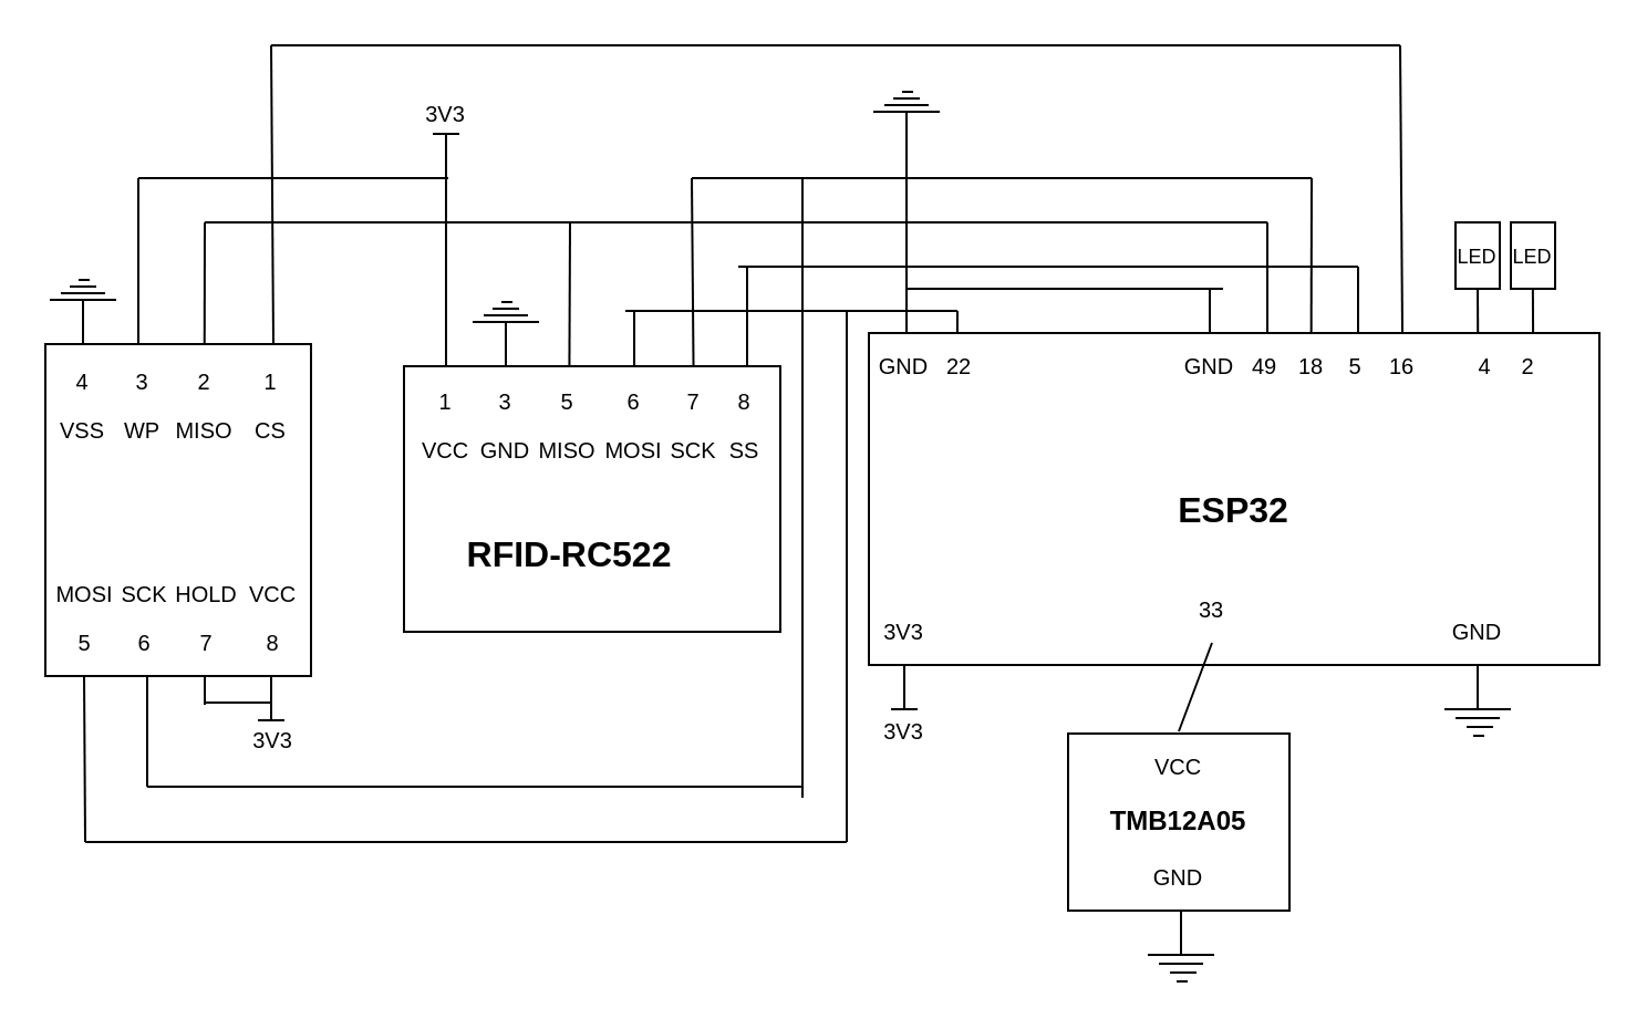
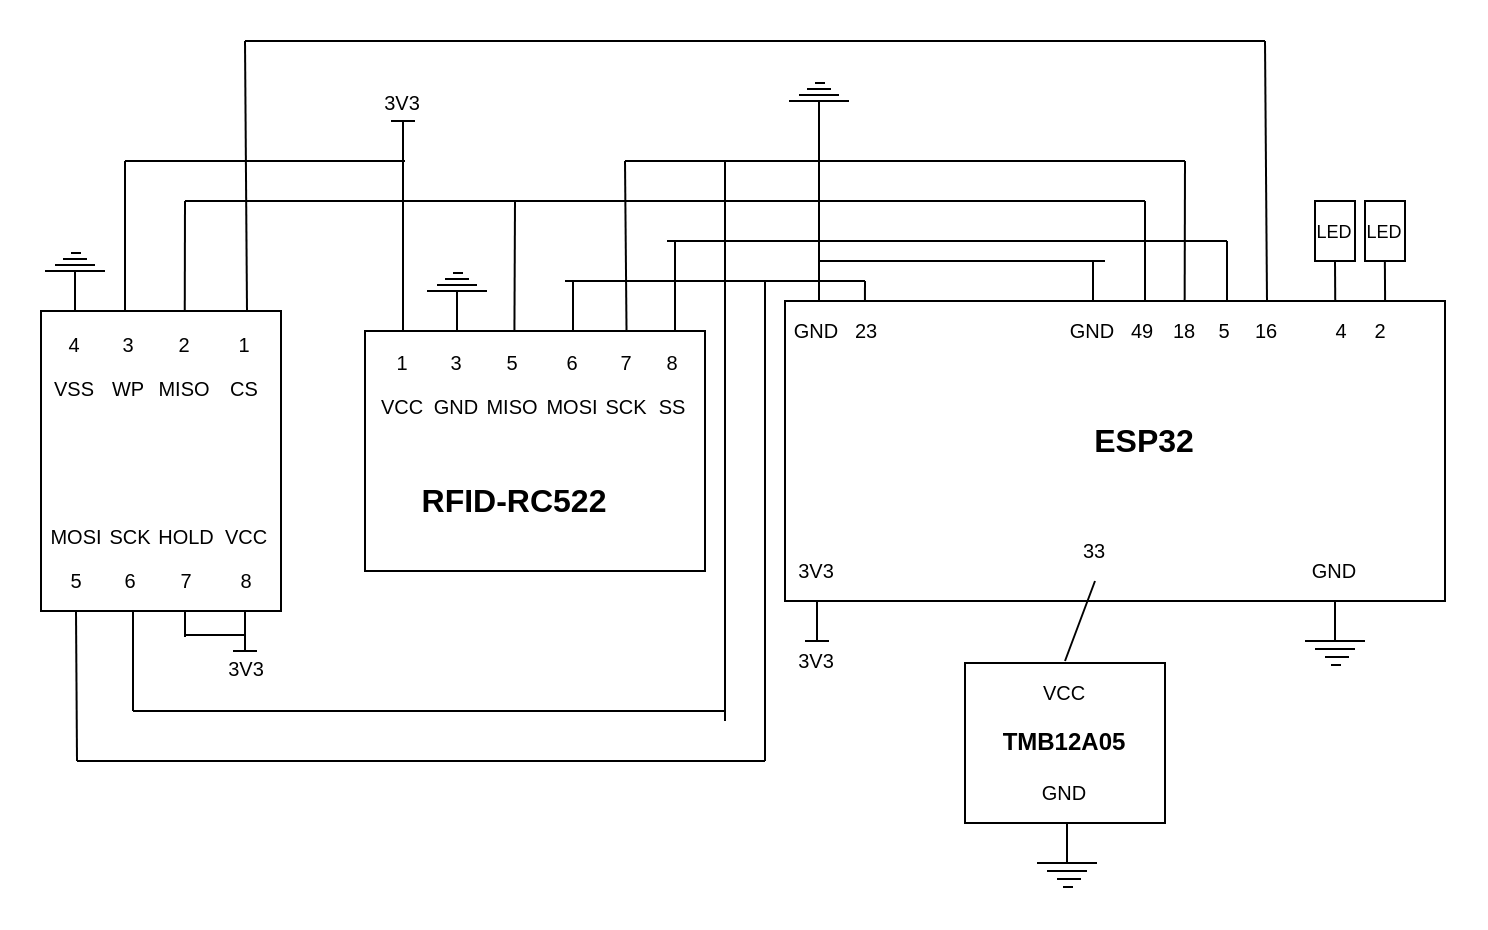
- <mxCell id="82" value="&lt;span style=&quot;font-size: 10px;&quot;&gt;22&lt;/span&gt;" style="text;html=1;strokeColor=none;fillColor=none;align=center;verticalAlign=middle;whiteSpace=wrap;rounded=0;" vertex="1" parent="1"><mxGeometry x="423" y="150" width="20" height="30" as="geometry" /></mxCell>
+ <mxCell id="82" value="&lt;span style=&quot;font-size: 10px;&quot;&gt;23&lt;/span&gt;" style="text;html=1;strokeColor=none;fillColor=none;align=center;verticalAlign=middle;whiteSpace=wrap;rounded=0;" vertex="1" parent="1"><mxGeometry x="423" y="150" width="20" height="30" as="geometry" /></mxCell>
- <mxCell id="18" value="&lt;font size=&quot;1&quot; style=&quot;&quot;&gt;&lt;b style=&quot;font-size: 16px;&quot;&gt;ESP32&lt;/b&gt;&lt;/font&gt;" style="text;html=1;strokeColor=none;fillColor=none;align=center;verticalAlign=middle;whiteSpace=wrap;rounded=0;" vertex="1" parent="1"><mxGeometry x="507" y="215" width="100" height="30" as="geometry" /></mxCell>
+ <mxCell id="18" value="&lt;font size=&quot;1&quot; style=&quot;&quot;&gt;&lt;b style=&quot;font-size: 16px;&quot;&gt;ESP32&lt;/b&gt;&lt;/font&gt;" style="text;html=1;strokeColor=none;fillColor=none;align=center;verticalAlign=middle;whiteSpace=wrap;rounded=0;" vertex="1" parent="1"><mxGeometry x="522" y="205" width="100" height="30" as="geometry" /></mxCell>
